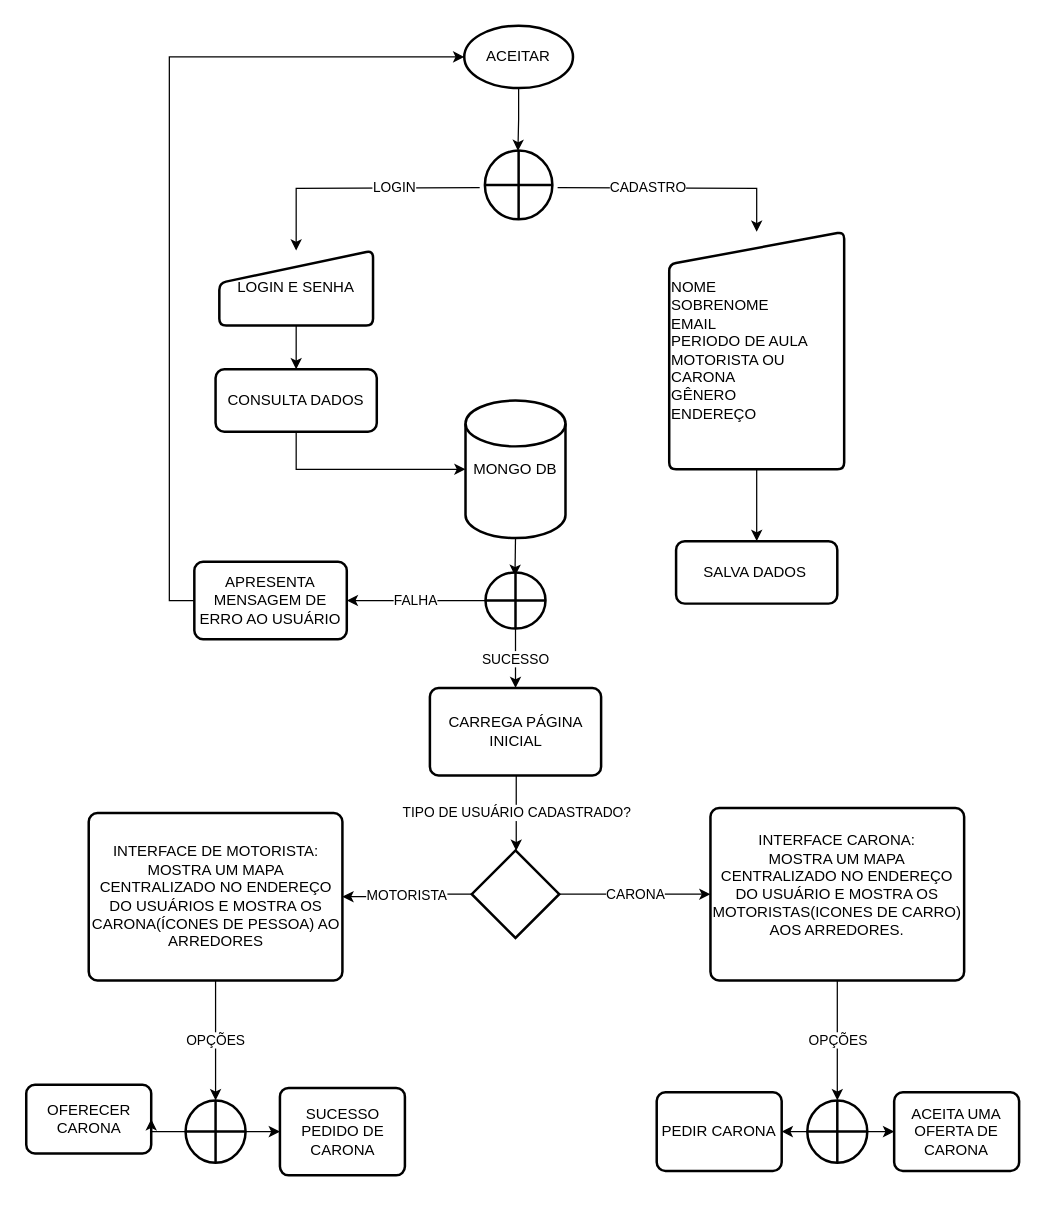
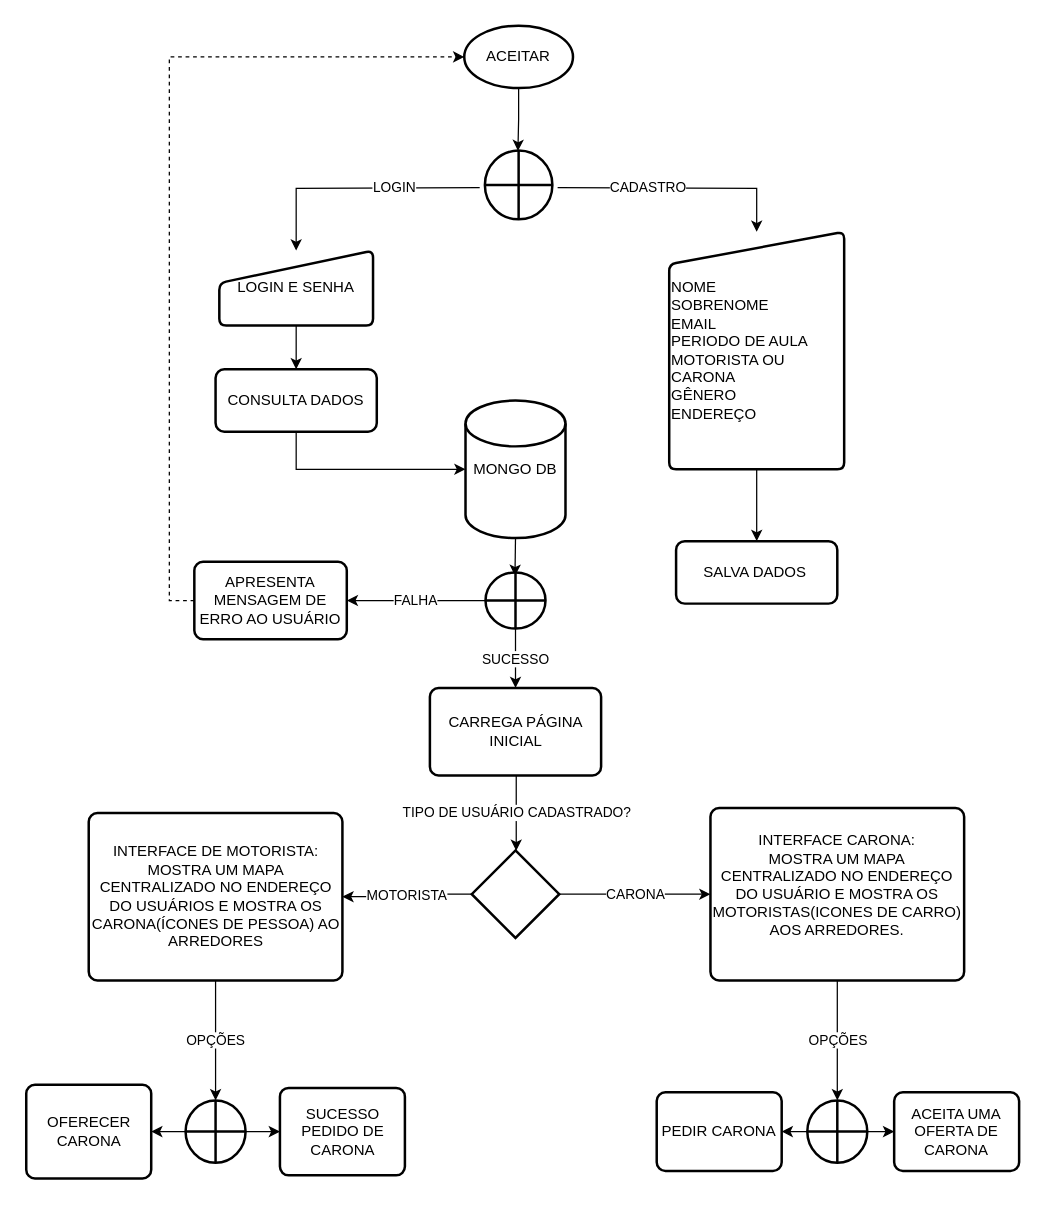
- <mxCell id="20" style="edgeStyle=orthogonalEdgeStyle;rounded=0;orthogonalLoop=1;jettySize=auto;html=1;exitX=0;exitY=0.5;exitDx=0;exitDy=0;entryX=0;entryY=0.5;entryDx=0;entryDy=0;entryPerimeter=0;" edge="1" parent="1" source="21" target="3"><mxGeometry relative="1" as="geometry" /></mxCell>
+ <mxCell id="20" style="edgeStyle=orthogonalEdgeStyle;rounded=0;orthogonalLoop=1;jettySize=auto;html=1;exitX=0;exitY=0.5;exitDx=0;exitDy=0;entryX=0;entryY=0.5;entryDx=0;entryDy=0;entryPerimeter=0;dashed=1;" edge="1" parent="1" source="21" target="3"><mxGeometry relative="1" as="geometry" /></mxCell>
- <mxCell id="30" value="OFERECER CARONA" style="rounded=1;whiteSpace=wrap;html=1;absoluteArcSize=1;arcSize=14;strokeWidth=2;align=center;" vertex="1" parent="1"><mxGeometry x="20.5" y="867.5" width="100" height="55" as="geometry" /></mxCell>
+ <mxCell id="30" value="OFERECER CARONA" style="rounded=1;whiteSpace=wrap;html=1;absoluteArcSize=1;arcSize=14;strokeWidth=2;align=center;" vertex="1" parent="1"><mxGeometry x="20.5" y="867.5" width="100" height="75" as="geometry" /></mxCell>
